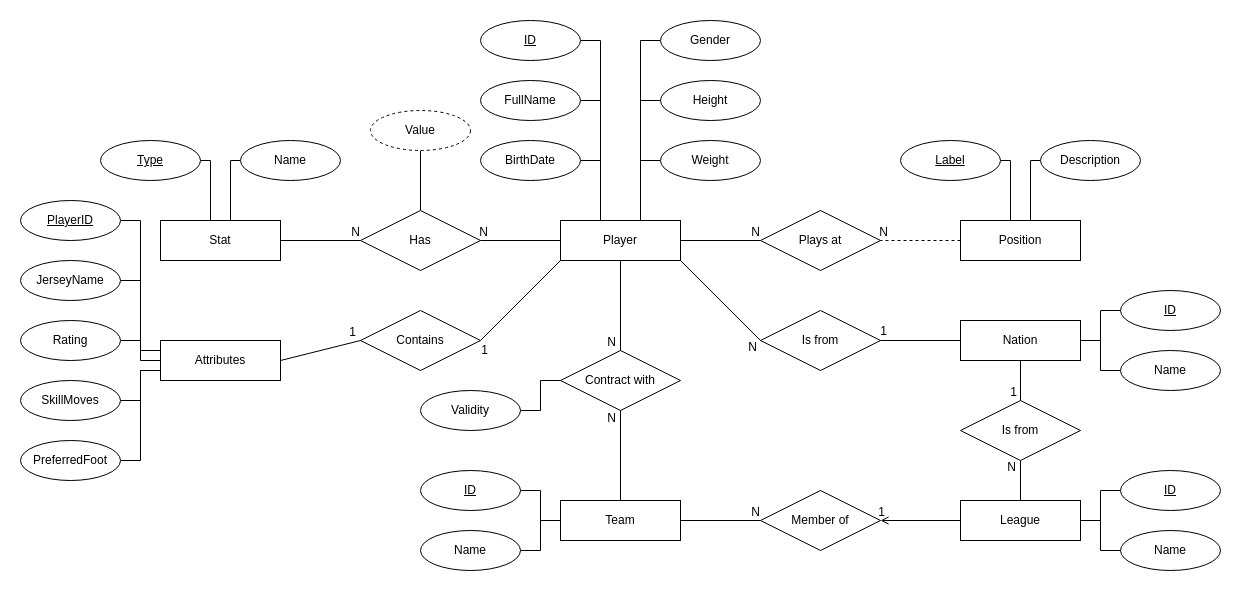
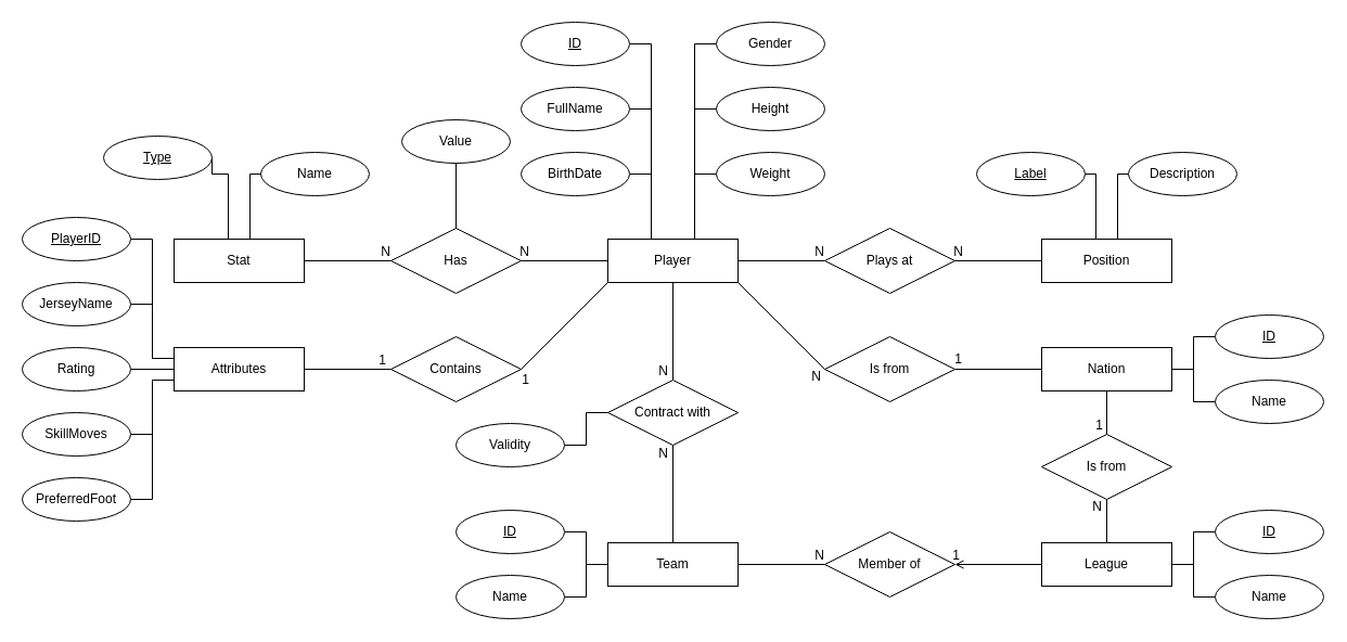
- <mxCell id="71" value="Value" style="ellipse;whiteSpace=wrap;html=1;align=center;dashed=1;" vertex="1" parent="1"><mxGeometry x="370" y="110" width="100" height="40" as="geometry" /></mxCell>
+ <mxCell id="71" value="Value" style="ellipse;whiteSpace=wrap;html=1;align=center;" vertex="1" parent="1"><mxGeometry x="370" y="110" width="100" height="40" as="geometry" /></mxCell>
- <mxCell id="69" value="Type" style="ellipse;whiteSpace=wrap;html=1;align=center;fontStyle=4;" vertex="1" parent="1"><mxGeometry x="100" y="140" width="100" height="40" as="geometry" /></mxCell>
+ <mxCell id="69" value="Type" style="ellipse;whiteSpace=wrap;html=1;align=center;fontStyle=4;" vertex="1" parent="1"><mxGeometry x="95" y="125" width="100" height="40" as="geometry" /></mxCell>
- <mxCell id="46" value="" style="endArrow=none;html=1;rounded=0;strokeColor=default;exitX=0;exitY=0.5;exitDx=0;exitDy=0;entryX=1;entryY=0.5;entryDx=0;entryDy=0;dashed=1;" parent="1" source="17" target="43" edge="1"><mxGeometry relative="1" as="geometry"><mxPoint x="590" y="280" as="sourcePoint" /><mxPoint x="750" y="280" as="targetPoint" /></mxGeometry></mxCell>
+ <mxCell id="46" value="" style="endArrow=none;html=1;rounded=0;strokeColor=default;exitX=0;exitY=0.5;exitDx=0;exitDy=0;entryX=1;entryY=0.5;entryDx=0;entryDy=0;" parent="1" source="17" target="43" edge="1"><mxGeometry relative="1" as="geometry"><mxPoint x="590" y="280" as="sourcePoint" /><mxPoint x="750" y="280" as="targetPoint" /></mxGeometry></mxCell>
- <mxCell id="14" value="Attributes" style="whiteSpace=wrap;html=1;align=center;" parent="1" vertex="1"><mxGeometry x="160" y="340" width="120" height="40" as="geometry" /></mxCell>
+ <mxCell id="14" value="Attributes" style="whiteSpace=wrap;html=1;align=center;" parent="1" vertex="1"><mxGeometry y="320" width="120" height="40" as="geometry" x="160" /></mxCell>
